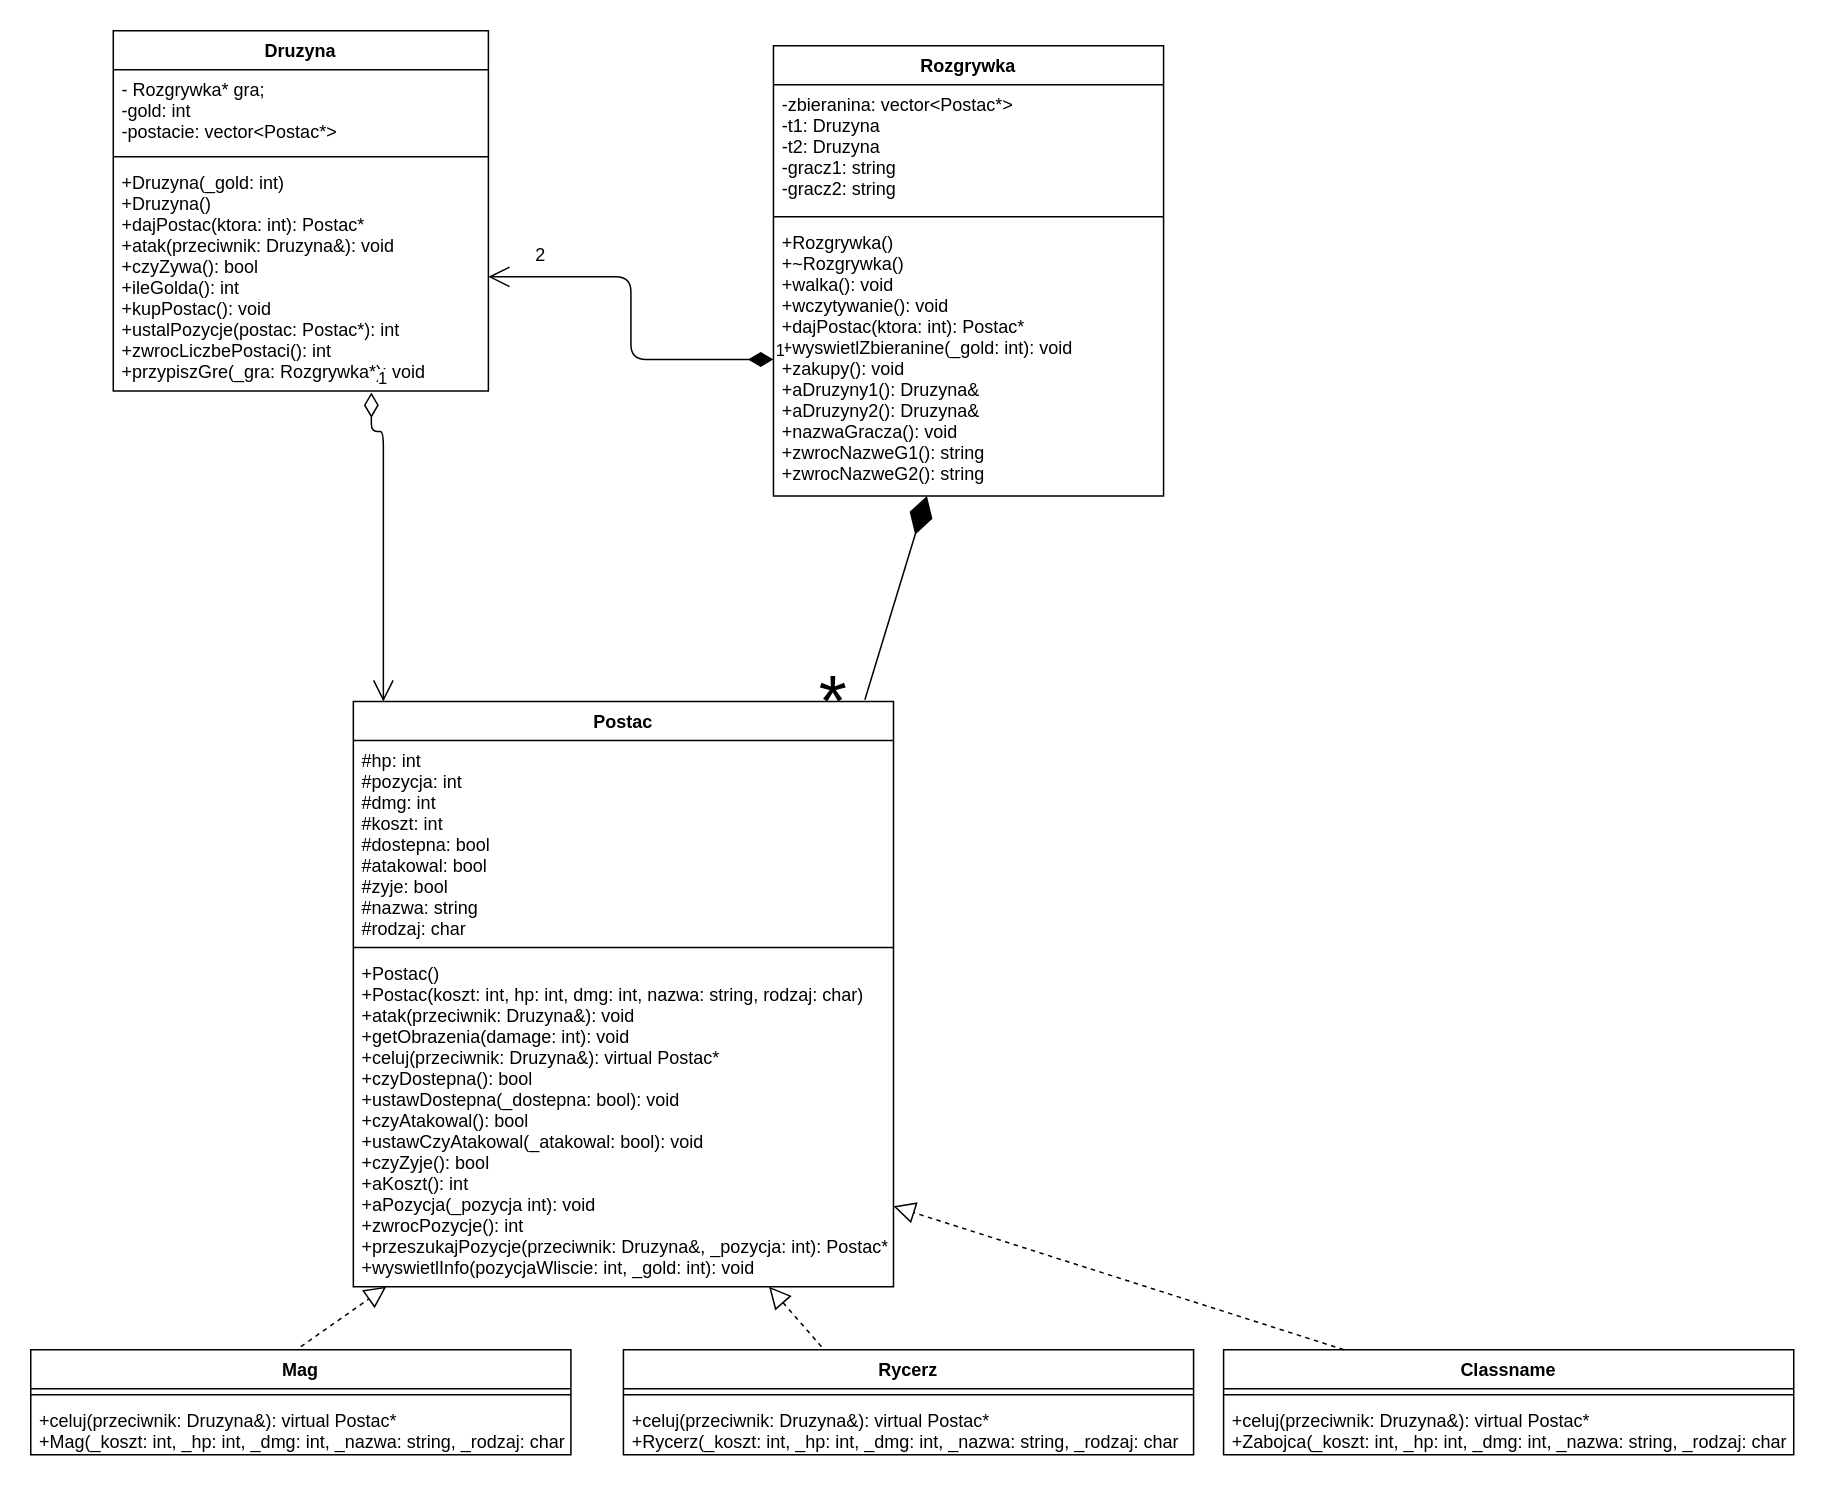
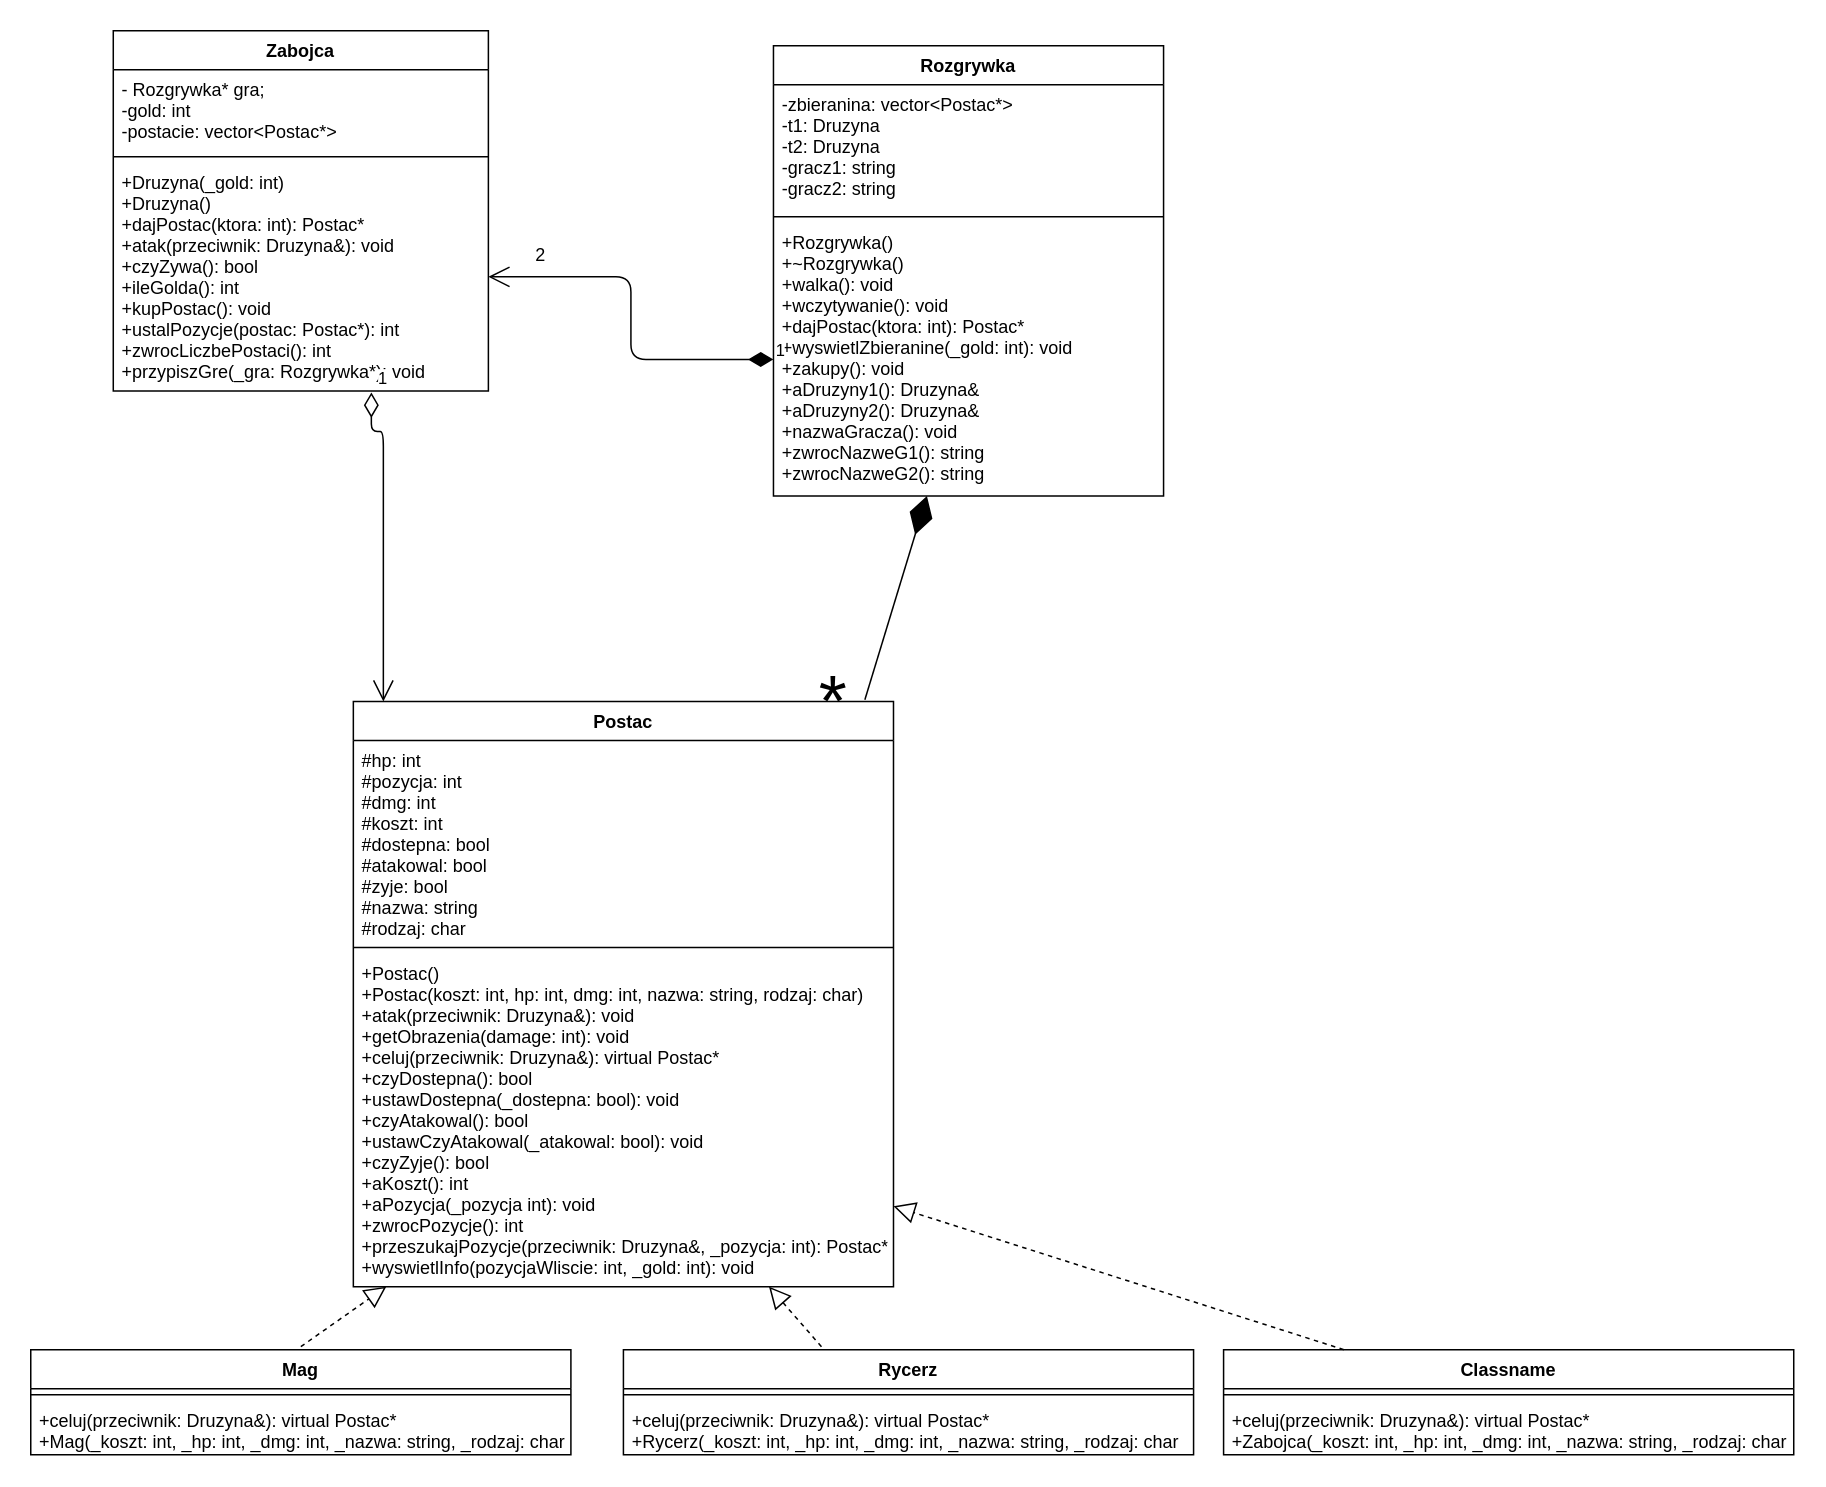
- <mxCell id="2" value="Druzyna" style="swimlane;fontStyle=1;align=center;verticalAlign=top;childLayout=stackLayout;horizontal=1;startSize=26;horizontalStack=0;resizeParent=1;resizeParentMax=0;resizeLast=0;collapsible=1;marginBottom=0;" vertex="1" parent="1"><mxGeometry x="75" y="20" width="250" height="240" as="geometry" /></mxCell>
+ <mxCell id="2" value="Zabojca" style="swimlane;fontStyle=1;align=center;verticalAlign=top;childLayout=stackLayout;horizontal=1;startSize=26;horizontalStack=0;resizeParent=1;resizeParentMax=0;resizeLast=0;collapsible=1;marginBottom=0;" vertex="1" parent="1"><mxGeometry x="75" y="20" width="250" height="240" as="geometry" /></mxCell>
